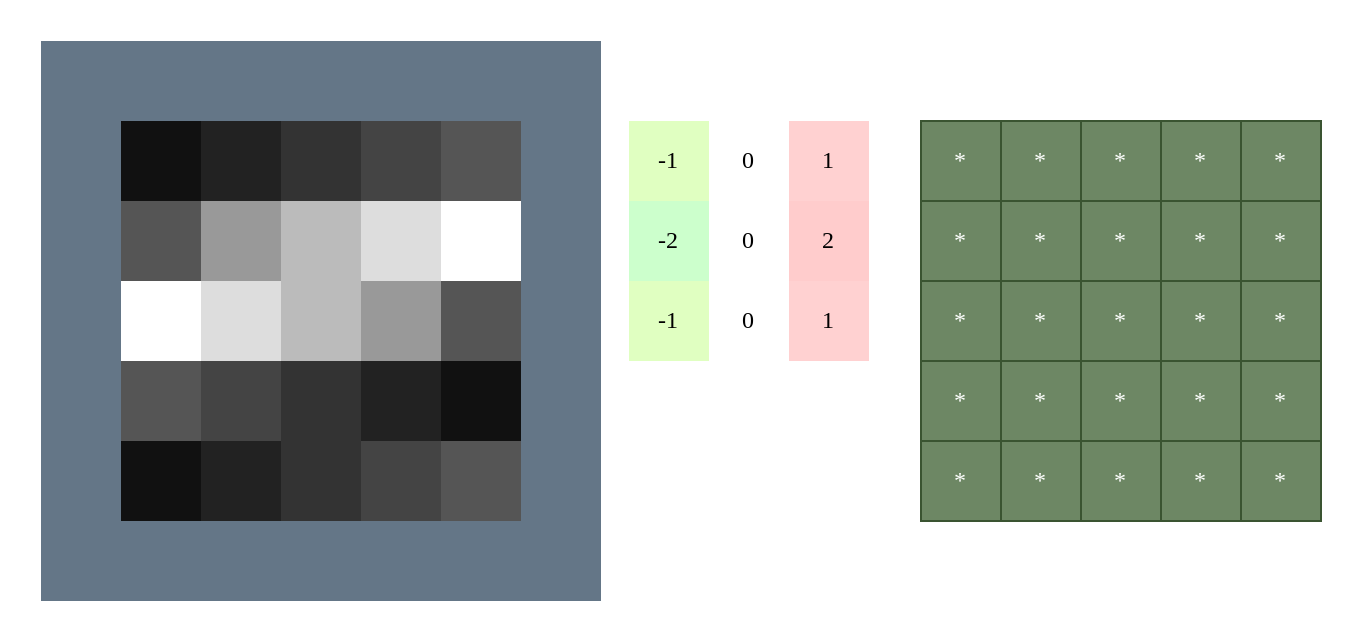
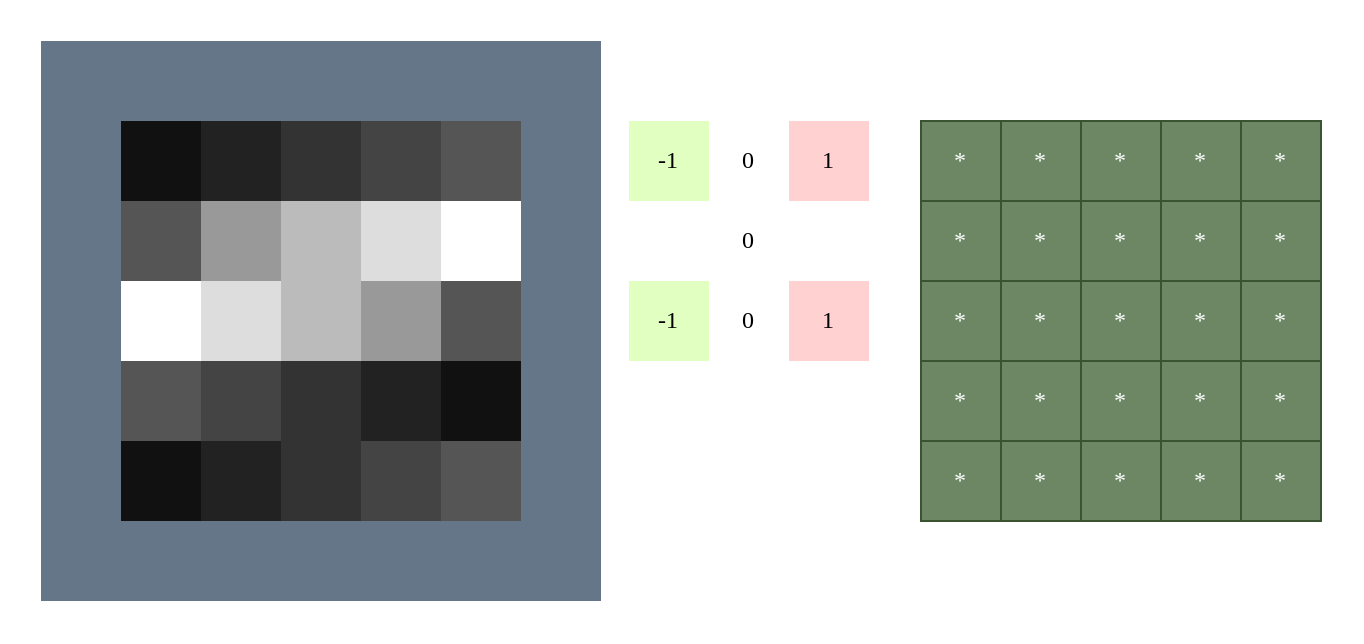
- <mxCell id="58" value="-2" style="rounded=0;whiteSpace=wrap;html=1;hachureGap=4;fontFamily=Architects Daughter;fontSource=https%3A%2F%2Ffonts.googleapis.com%2Fcss%3Ffamily%3DArchitects%2BDaughter;opacity=50;fillColor=#99FF99;strokeColor=none;" vertex="1" parent="52"><mxGeometry y="40" width="40" height="40" as="geometry" /></mxCell>
- <mxCell id="56" value="2" style="rounded=0;whiteSpace=wrap;html=1;hachureGap=4;fontFamily=Architects Daughter;fontSource=https%3A%2F%2Ffonts.googleapis.com%2Fcss%3Ffamily%3DArchitects%2BDaughter;opacity=50;fillColor=#FF9999;strokeColor=none;" vertex="1" parent="52"><mxGeometry x="80" y="40" width="40" height="40" as="geometry" /></mxCell>
